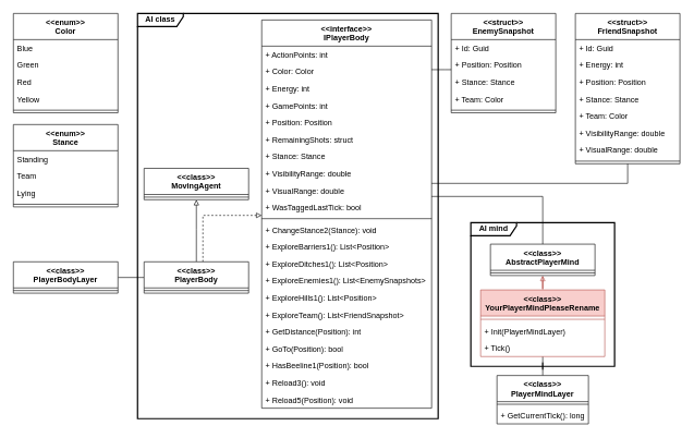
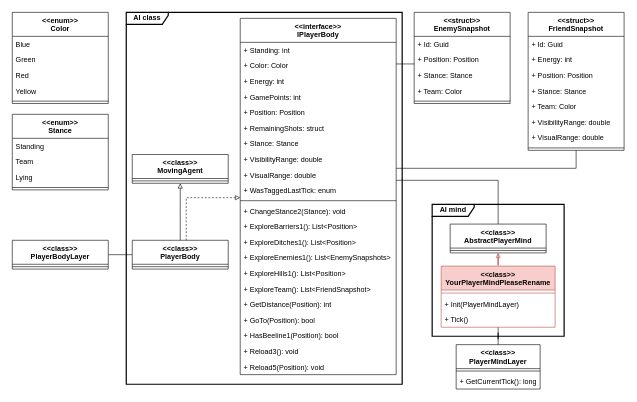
- <mxCell id="23" value="+ ActionPoints: int" style="text;strokeColor=none;fillColor=none;align=left;verticalAlign=top;spacingLeft=4;spacingRight=4;overflow=hidden;rotatable=0;points=[[0,0.5],[1,0.5]];portConstraint=eastwest;" parent="22" vertex="1"><mxGeometry y="40" width="260" height="26" as="geometry" /></mxCell>
+ <mxCell id="23" value="+ Standing: int" style="text;strokeColor=none;fillColor=none;align=left;verticalAlign=top;spacingLeft=4;spacingRight=4;overflow=hidden;rotatable=0;points=[[0,0.5],[1,0.5]];portConstraint=eastwest;" parent="22" vertex="1"><mxGeometry y="40" width="260" height="26" as="geometry" /></mxCell>
- <mxCell id="32" value="+ WasTaggedLastTick: bool" style="text;strokeColor=none;fillColor=none;align=left;verticalAlign=top;spacingLeft=4;spacingRight=4;overflow=hidden;rotatable=0;points=[[0,0.5],[1,0.5]];portConstraint=eastwest;" parent="22" vertex="1"><mxGeometry y="274" width="260" height="26" as="geometry" /></mxCell>
+ <mxCell id="32" value="+ WasTaggedLastTick: enum" style="text;strokeColor=none;fillColor=none;align=left;verticalAlign=top;spacingLeft=4;spacingRight=4;overflow=hidden;rotatable=0;points=[[0,0.5],[1,0.5]];portConstraint=eastwest;" parent="22" vertex="1"><mxGeometry y="274" width="260" height="26" as="geometry" /></mxCell>
